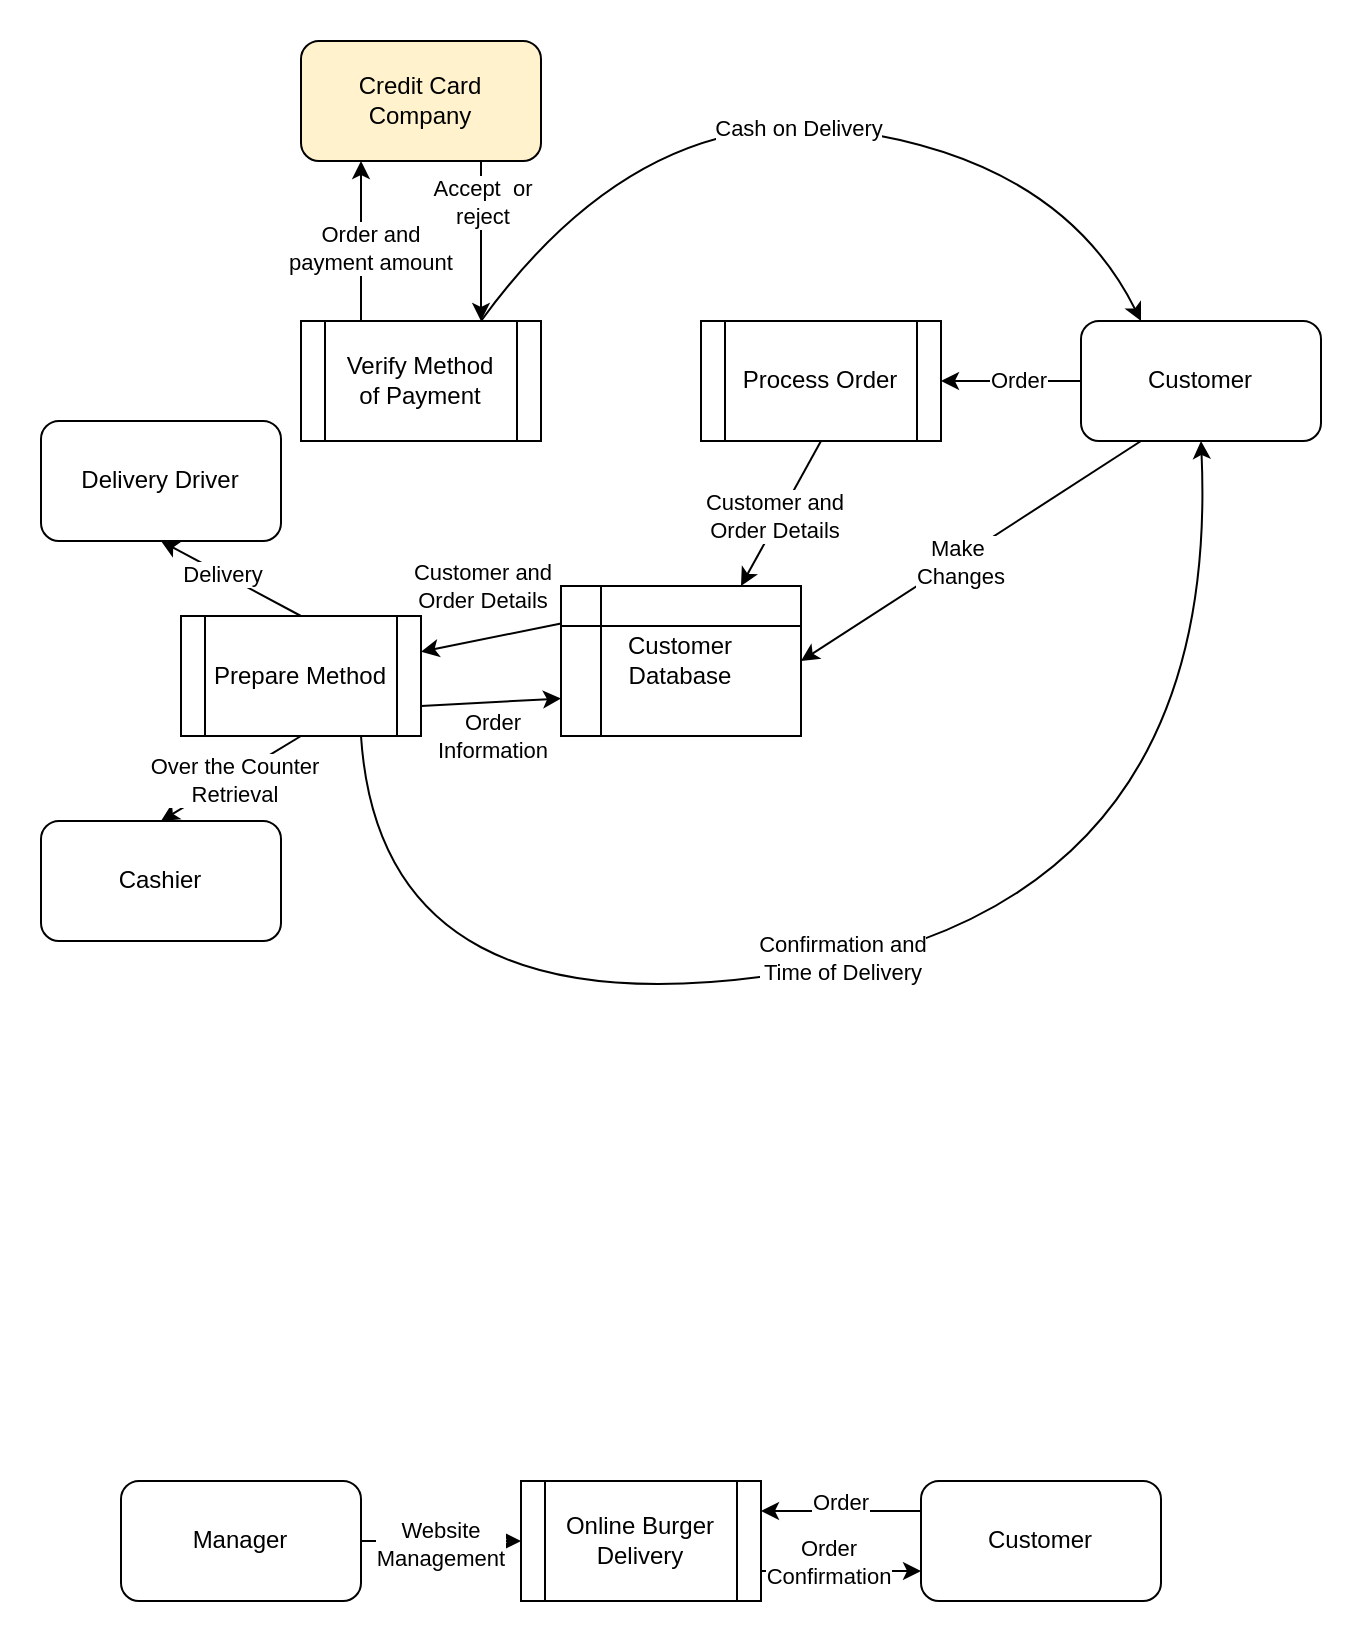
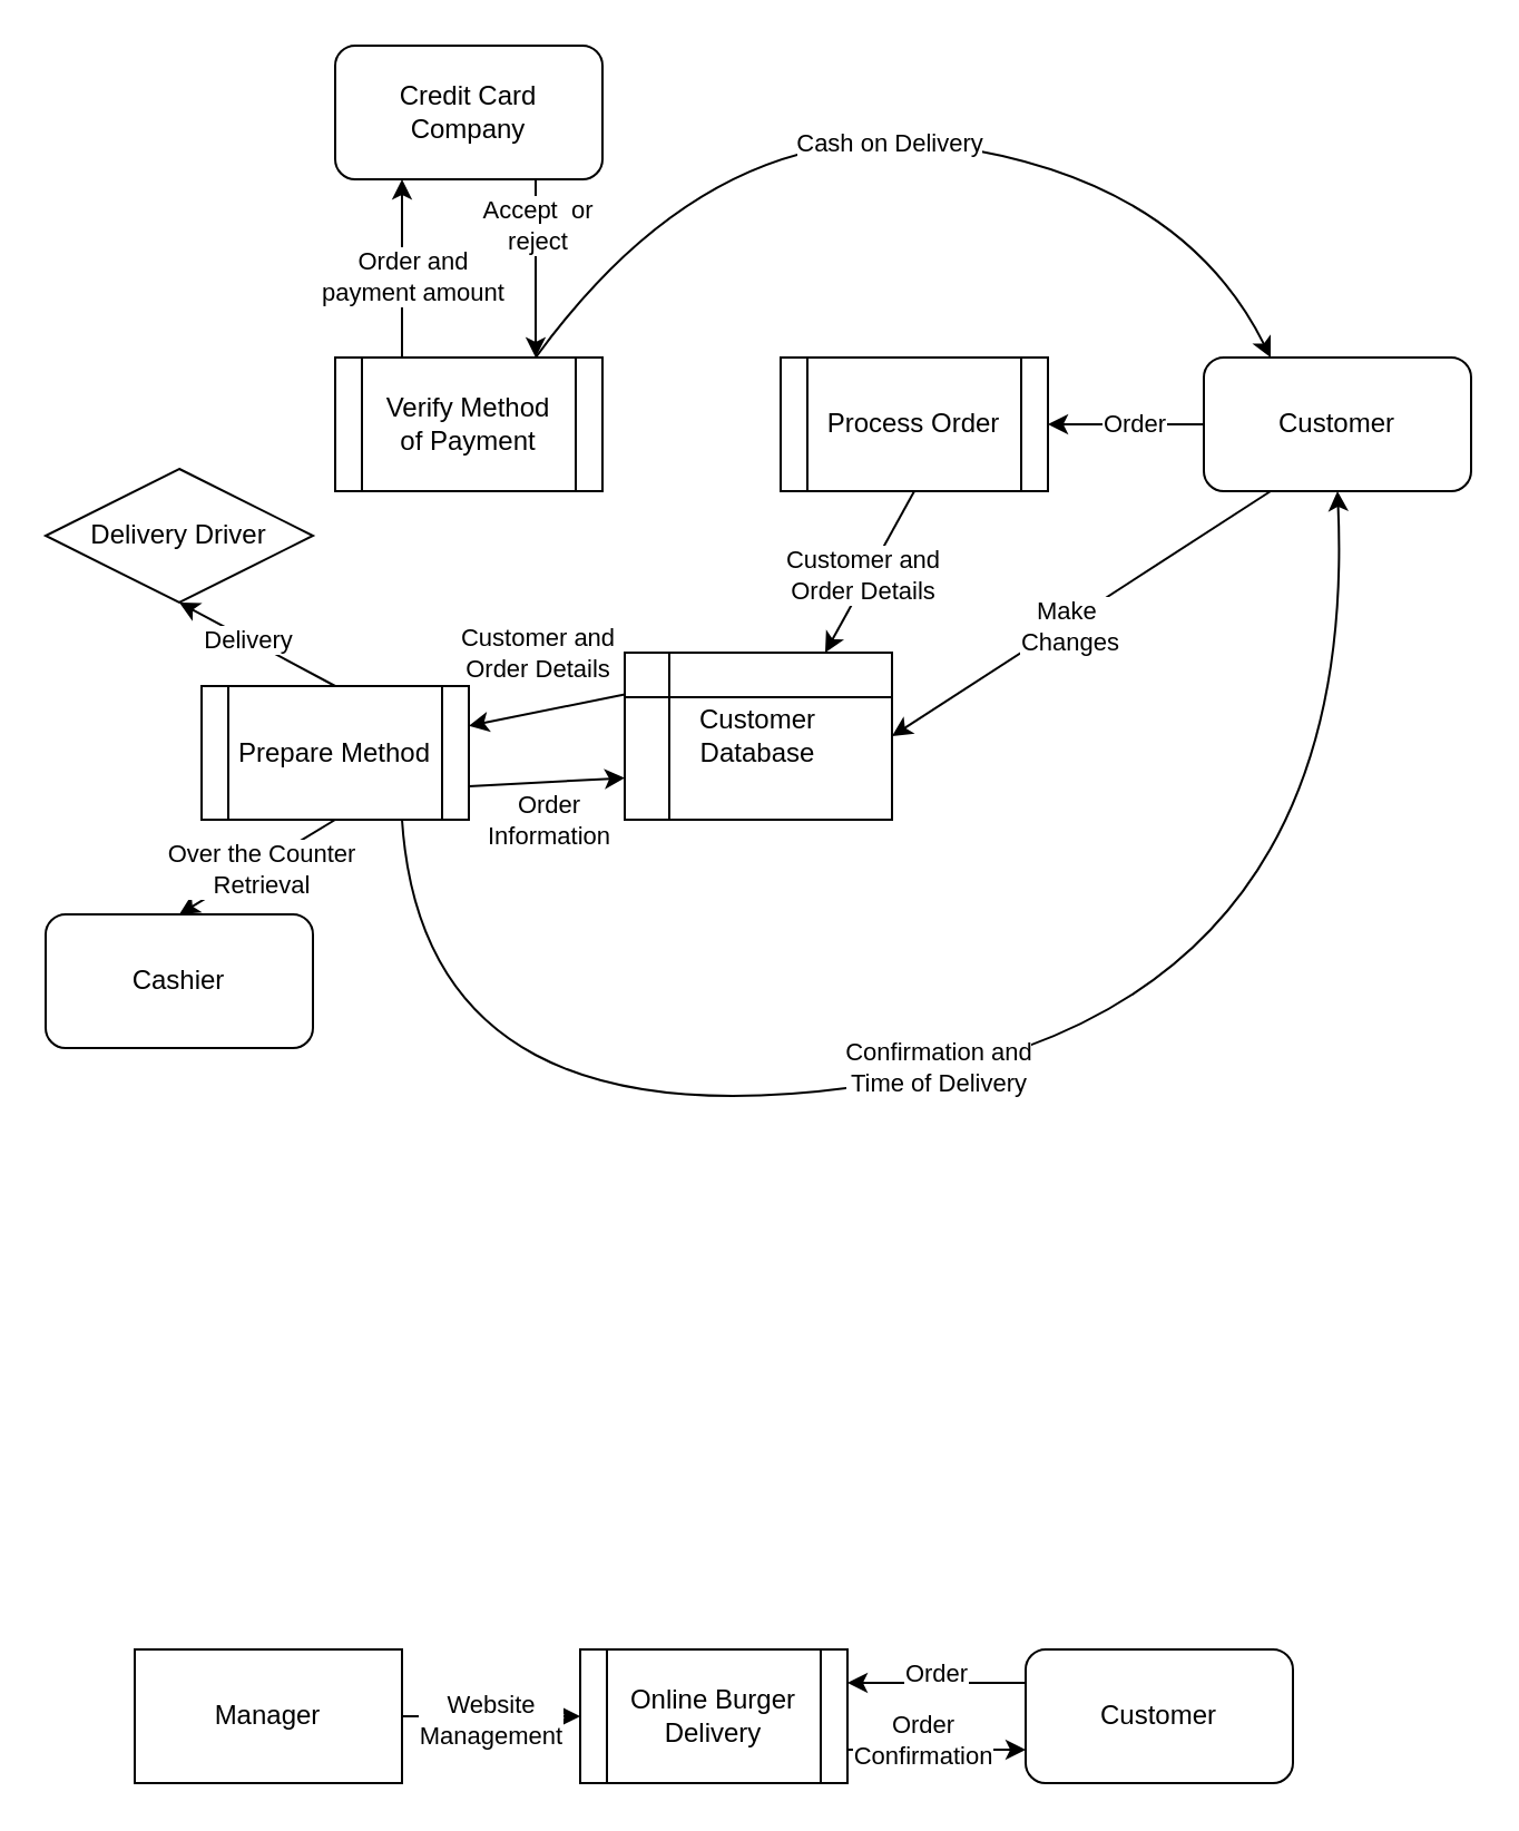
- <mxCell id="13" value="Credit Card &lt;br&gt;Company" style="rounded=1;whiteSpace=wrap;html=1;fillColor=#fff2cc;" vertex="1" parent="1"><mxGeometry x="150" y="20" width="120" height="60" as="geometry" /></mxCell>
+ <mxCell id="13" value="Credit Card &lt;br&gt;Company" style="rounded=1;whiteSpace=wrap;html=1;" vertex="1" parent="1"><mxGeometry x="150" y="20" width="120" height="60" as="geometry" /></mxCell>
- <mxCell id="22" value="Delivery Driver" style="rounded=1;whiteSpace=wrap;html=1;" vertex="1" parent="1"><mxGeometry x="20" y="210" width="120" height="60" as="geometry" /></mxCell>
+ <mxCell id="22" value="Delivery Driver" style="rhombus;whiteSpace=wrap;html=1;" vertex="1" parent="1"><mxGeometry x="20" y="210" width="120" height="60" as="geometry" /></mxCell>
- <mxCell id="31" value="Manager" style="rounded=1;whiteSpace=wrap;html=1;" vertex="1" parent="1"><mxGeometry x="60" y="740" width="120" height="60" as="geometry" /></mxCell>
+ <mxCell id="31" value="Manager" style="whiteSpace=wrap;html=1;rounded=0;" vertex="1" parent="1"><mxGeometry x="60" y="740" width="120" height="60" as="geometry" /></mxCell>
